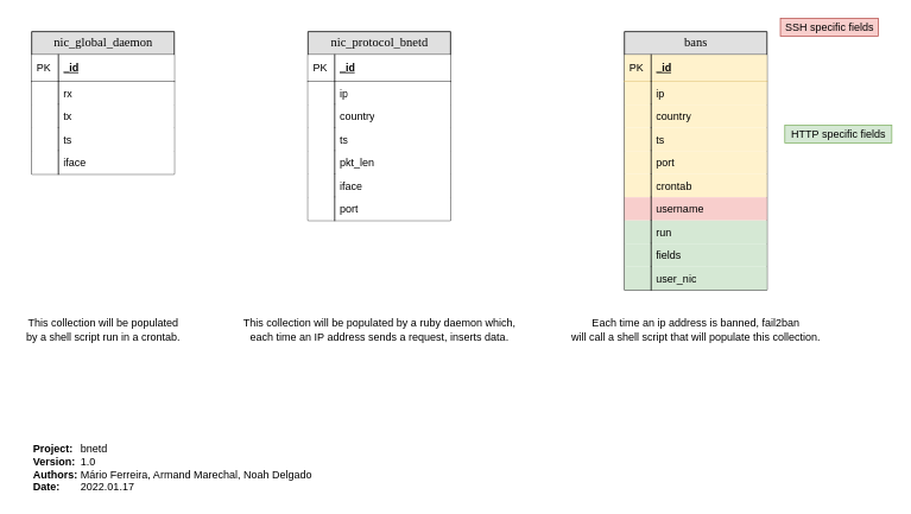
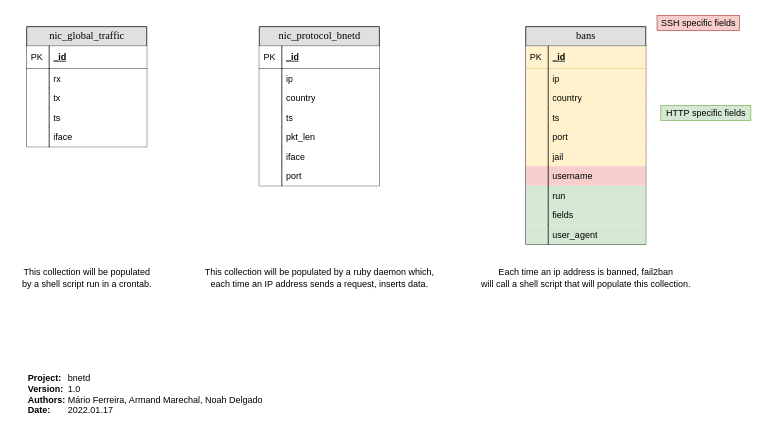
- <mxCell id="25" value="nic_global_daemon" style="swimlane;html=1;fontStyle=0;childLayout=stackLayout;horizontal=1;startSize=26;fillColor=#e0e0e0;horizontalStack=0;resizeParent=1;resizeLast=0;collapsible=1;marginBottom=0;swimlaneFillColor=#ffffff;align=center;rounded=0;shadow=0;comic=0;labelBackgroundColor=none;strokeWidth=1;fontFamily=Verdana;fontSize=14;swimlaneLine=1;" vertex="1" parent="1"><mxGeometry x="35" y="35" width="160" height="160" as="geometry" /></mxCell>
+ <mxCell id="25" value="nic_global_traffic" style="swimlane;html=1;fontStyle=0;childLayout=stackLayout;horizontal=1;startSize=26;fillColor=#e0e0e0;horizontalStack=0;resizeParent=1;resizeLast=0;collapsible=1;marginBottom=0;swimlaneFillColor=#ffffff;align=center;rounded=0;shadow=0;comic=0;labelBackgroundColor=none;strokeWidth=1;fontFamily=Verdana;fontSize=14;swimlaneLine=1;" vertex="1" parent="1"><mxGeometry x="35" y="35" width="160" height="160" as="geometry" /></mxCell>
- <mxCell id="13" value="crontab" style="shape=partialRectangle;top=0;left=0;right=0;bottom=0;html=1;align=left;verticalAlign=top;fillColor=#fff2cc;spacingLeft=34;spacingRight=4;whiteSpace=wrap;overflow=hidden;rotatable=0;points=[[0,0.5],[1,0.5]];portConstraint=eastwest;dropTarget=0;strokeColor=#d6b656;" vertex="1" parent="2"><mxGeometry y="160" width="160" height="26" as="geometry" /></mxCell>
+ <mxCell id="13" value="jail" style="shape=partialRectangle;top=0;left=0;right=0;bottom=0;html=1;align=left;verticalAlign=top;fillColor=#fff2cc;spacingLeft=34;spacingRight=4;whiteSpace=wrap;overflow=hidden;rotatable=0;points=[[0,0.5],[1,0.5]];portConstraint=eastwest;dropTarget=0;strokeColor=#d6b656;" vertex="1" parent="2"><mxGeometry y="160" width="160" height="26" as="geometry" /></mxCell>
- <mxCell id="21" value="user_nic" style="shape=partialRectangle;top=0;left=0;right=0;bottom=0;html=1;align=left;verticalAlign=top;fillColor=#d5e8d4;spacingLeft=34;spacingRight=4;whiteSpace=wrap;overflow=hidden;rotatable=0;points=[[0,0.5],[1,0.5]];portConstraint=eastwest;dropTarget=0;strokeColor=#82b366;" vertex="1" parent="2"><mxGeometry y="264" width="160" height="26" as="geometry" /></mxCell>
+ <mxCell id="21" value="user_agent" style="shape=partialRectangle;top=0;left=0;right=0;bottom=0;html=1;align=left;verticalAlign=top;fillColor=#d5e8d4;spacingLeft=34;spacingRight=4;whiteSpace=wrap;overflow=hidden;rotatable=0;points=[[0,0.5],[1,0.5]];portConstraint=eastwest;dropTarget=0;strokeColor=#82b366;" vertex="1" parent="2"><mxGeometry y="264" width="160" height="26" as="geometry" /></mxCell>
